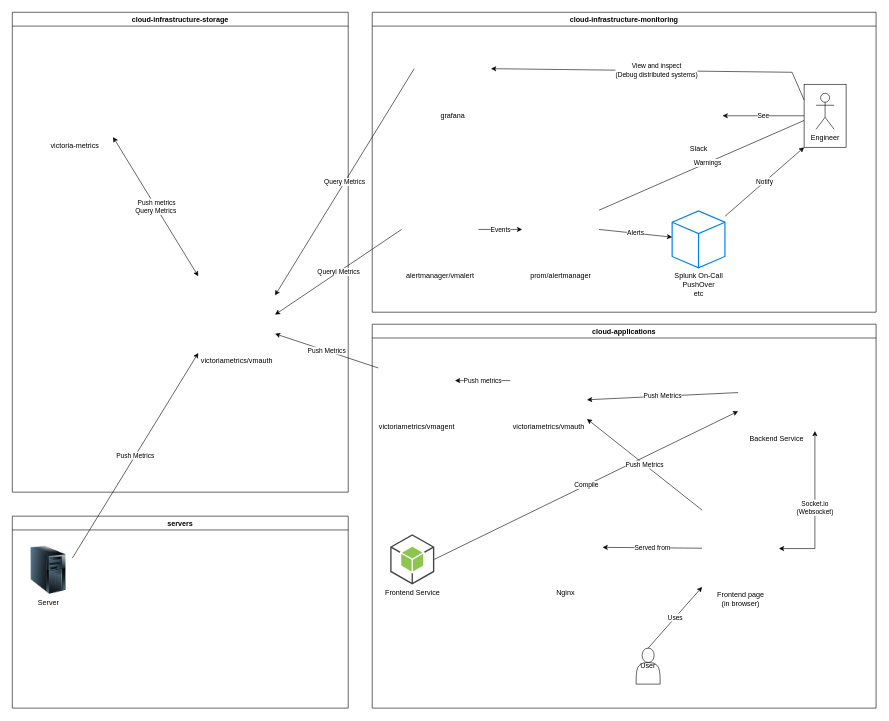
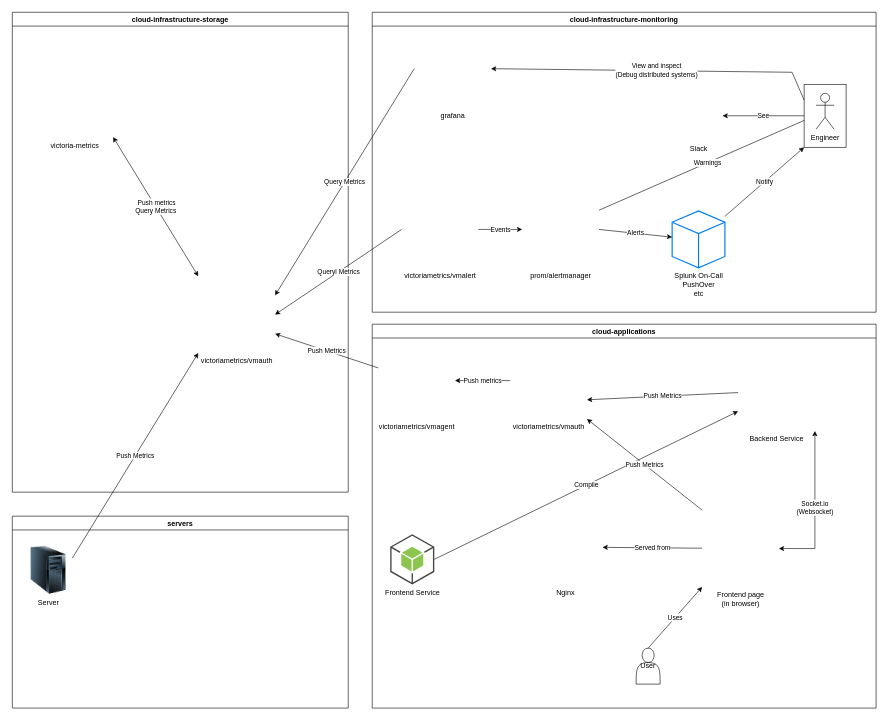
- <mxCell id="18" value="alertmanager/vmalert" style="shape=image;html=1;verticalAlign=top;verticalLabelPosition=bottom;labelBackgroundColor=#ffffff;imageAspect=0;aspect=fixed;image=https://cdn0.iconfinder.com/data/icons/social-media-2104/24/social_media_social_media_logo_docker-128.png" parent="17" vertex="1"><mxGeometry x="49" y="298" width="128" height="128" as="geometry" /></mxCell>
+ <mxCell id="18" value="victoriametrics/vmalert" style="shape=image;html=1;verticalAlign=top;verticalLabelPosition=bottom;labelBackgroundColor=#ffffff;imageAspect=0;aspect=fixed;image=https://cdn0.iconfinder.com/data/icons/social-media-2104/24/social_media_social_media_logo_docker-128.png" parent="17" vertex="1"><mxGeometry x="49" y="298" width="128" height="128" as="geometry" /></mxCell>
